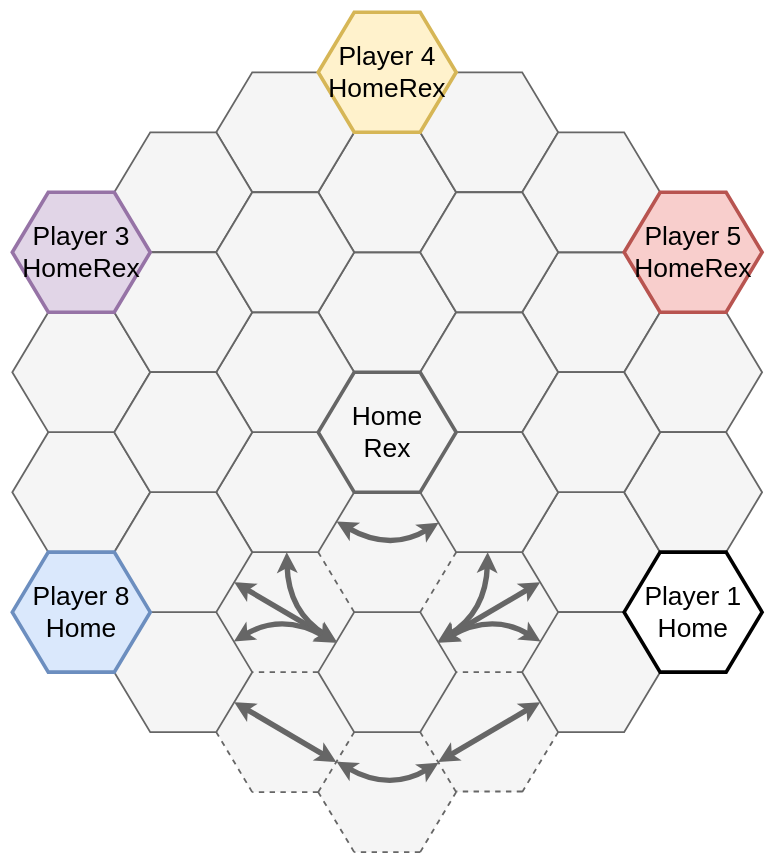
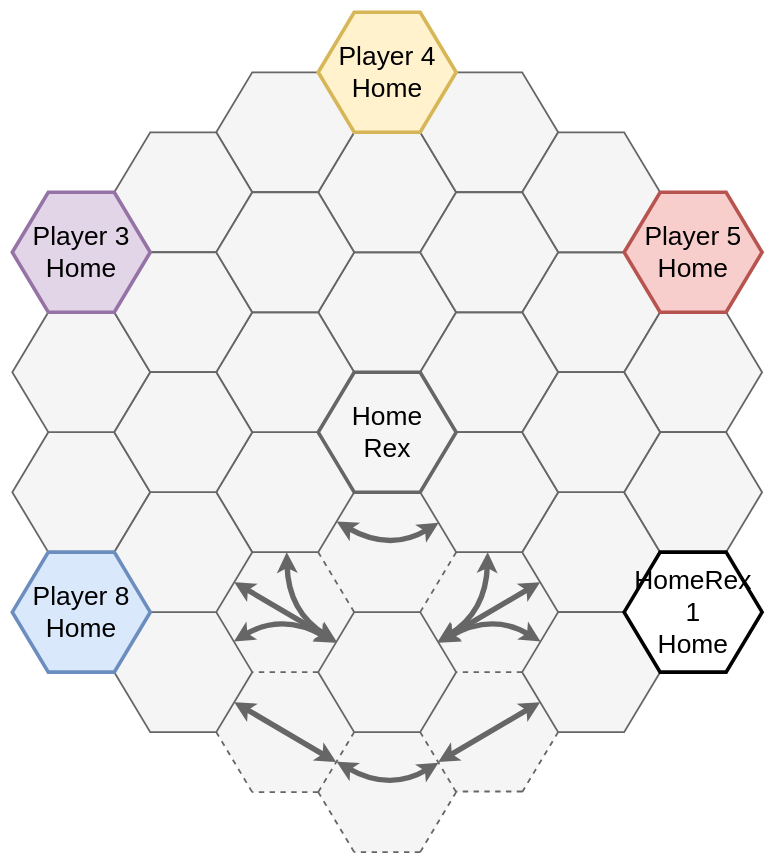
- <mxCell id="55" value="Player 4&lt;br style=&quot;font-size: 44px;&quot;&gt;HomeRex" style="shape=hexagon;perimeter=hexagonPerimeter2;whiteSpace=wrap;html=1;fixedSize=1;size=60;fontSize=44;fontFamily=Helvetica;fillColor=#fff2cc;strokeColor=#d6b656;strokeWidth=6;" parent="1" vertex="1"><mxGeometry x="530" y="20" width="230" height="200" as="geometry" /></mxCell>
+ <mxCell id="55" value="Player 4&lt;br style=&quot;font-size: 44px;&quot;&gt;Home" style="shape=hexagon;perimeter=hexagonPerimeter2;whiteSpace=wrap;html=1;fixedSize=1;size=60;fontSize=44;fontFamily=Helvetica;fillColor=#fff2cc;strokeColor=#d6b656;strokeWidth=6;" parent="1" vertex="1"><mxGeometry x="530" y="20" width="230" height="200" as="geometry" /></mxCell>
- <mxCell id="54" value="Player 3&lt;br style=&quot;font-size: 44px;&quot;&gt;HomeRex" style="shape=hexagon;perimeter=hexagonPerimeter2;whiteSpace=wrap;html=1;fixedSize=1;size=60;fontSize=44;fontFamily=Helvetica;fillColor=#e1d5e7;strokeColor=#9673a6;strokeWidth=6;" parent="1" vertex="1"><mxGeometry x="20" y="320" width="230" height="200" as="geometry" /></mxCell>
+ <mxCell id="54" value="Player 3&lt;br style=&quot;font-size: 44px;&quot;&gt;Home" style="shape=hexagon;perimeter=hexagonPerimeter2;whiteSpace=wrap;html=1;fixedSize=1;size=60;fontSize=44;fontFamily=Helvetica;fillColor=#e1d5e7;strokeColor=#9673a6;strokeWidth=6;" parent="1" vertex="1"><mxGeometry x="20" y="320" width="230" height="200" as="geometry" /></mxCell>
- <mxCell id="56" value="Player 5&lt;br style=&quot;font-size: 44px;&quot;&gt;HomeRex" style="shape=hexagon;perimeter=hexagonPerimeter2;whiteSpace=wrap;html=1;fixedSize=1;size=60;fontSize=44;fontFamily=Helvetica;fillColor=#f8cecc;strokeColor=#b85450;strokeWidth=6;" parent="1" vertex="1"><mxGeometry x="1040" y="320" width="230" height="200" as="geometry" /></mxCell>
+ <mxCell id="56" value="Player 5&lt;br style=&quot;font-size: 44px;&quot;&gt;Home" style="shape=hexagon;perimeter=hexagonPerimeter2;whiteSpace=wrap;html=1;fixedSize=1;size=60;fontSize=44;fontFamily=Helvetica;fillColor=#f8cecc;strokeColor=#b85450;strokeWidth=6;" parent="1" vertex="1"><mxGeometry x="1040" y="320" width="230" height="200" as="geometry" /></mxCell>
- <mxCell id="52" value="Player 1&lt;br style=&quot;font-size: 44px;&quot;&gt;Home" style="shape=hexagon;perimeter=hexagonPerimeter2;whiteSpace=wrap;html=1;fixedSize=1;size=60;fontSize=44;fontFamily=Helvetica;strokeWidth=6;" parent="1" vertex="1"><mxGeometry x="1040" y="920" width="230" height="200" as="geometry" /></mxCell>
+ <mxCell id="52" value="HomeRex 1&lt;br style=&quot;font-size: 44px;&quot;&gt;Home" style="shape=hexagon;perimeter=hexagonPerimeter2;whiteSpace=wrap;html=1;fixedSize=1;size=60;fontSize=44;fontFamily=Helvetica;strokeWidth=6;" parent="1" vertex="1"><mxGeometry x="1040" y="920" width="230" height="200" as="geometry" /></mxCell>
